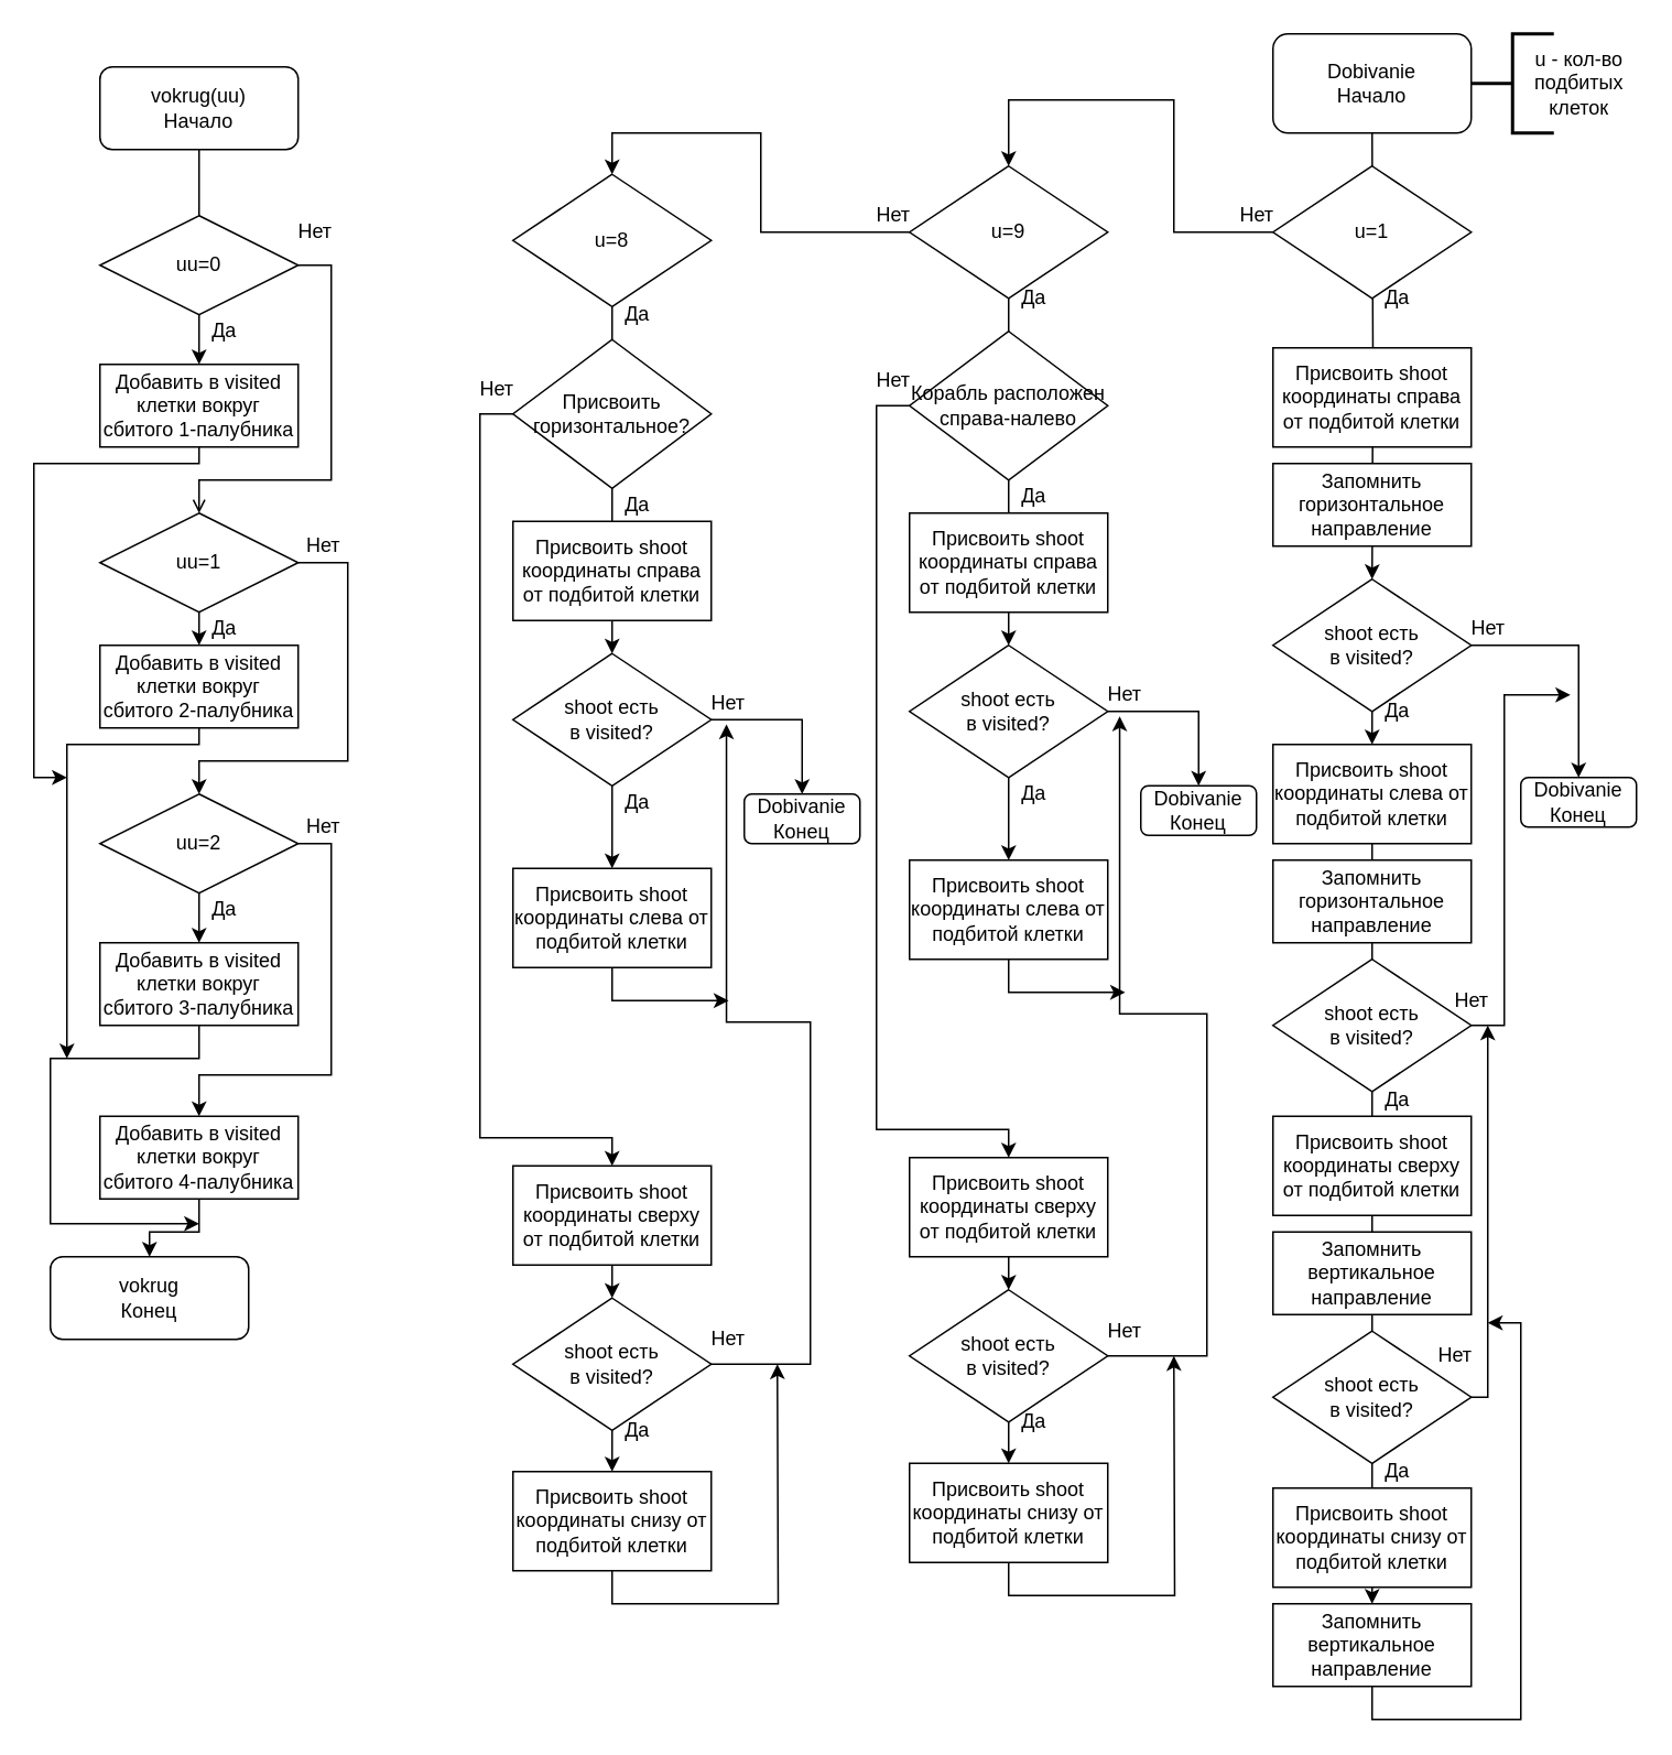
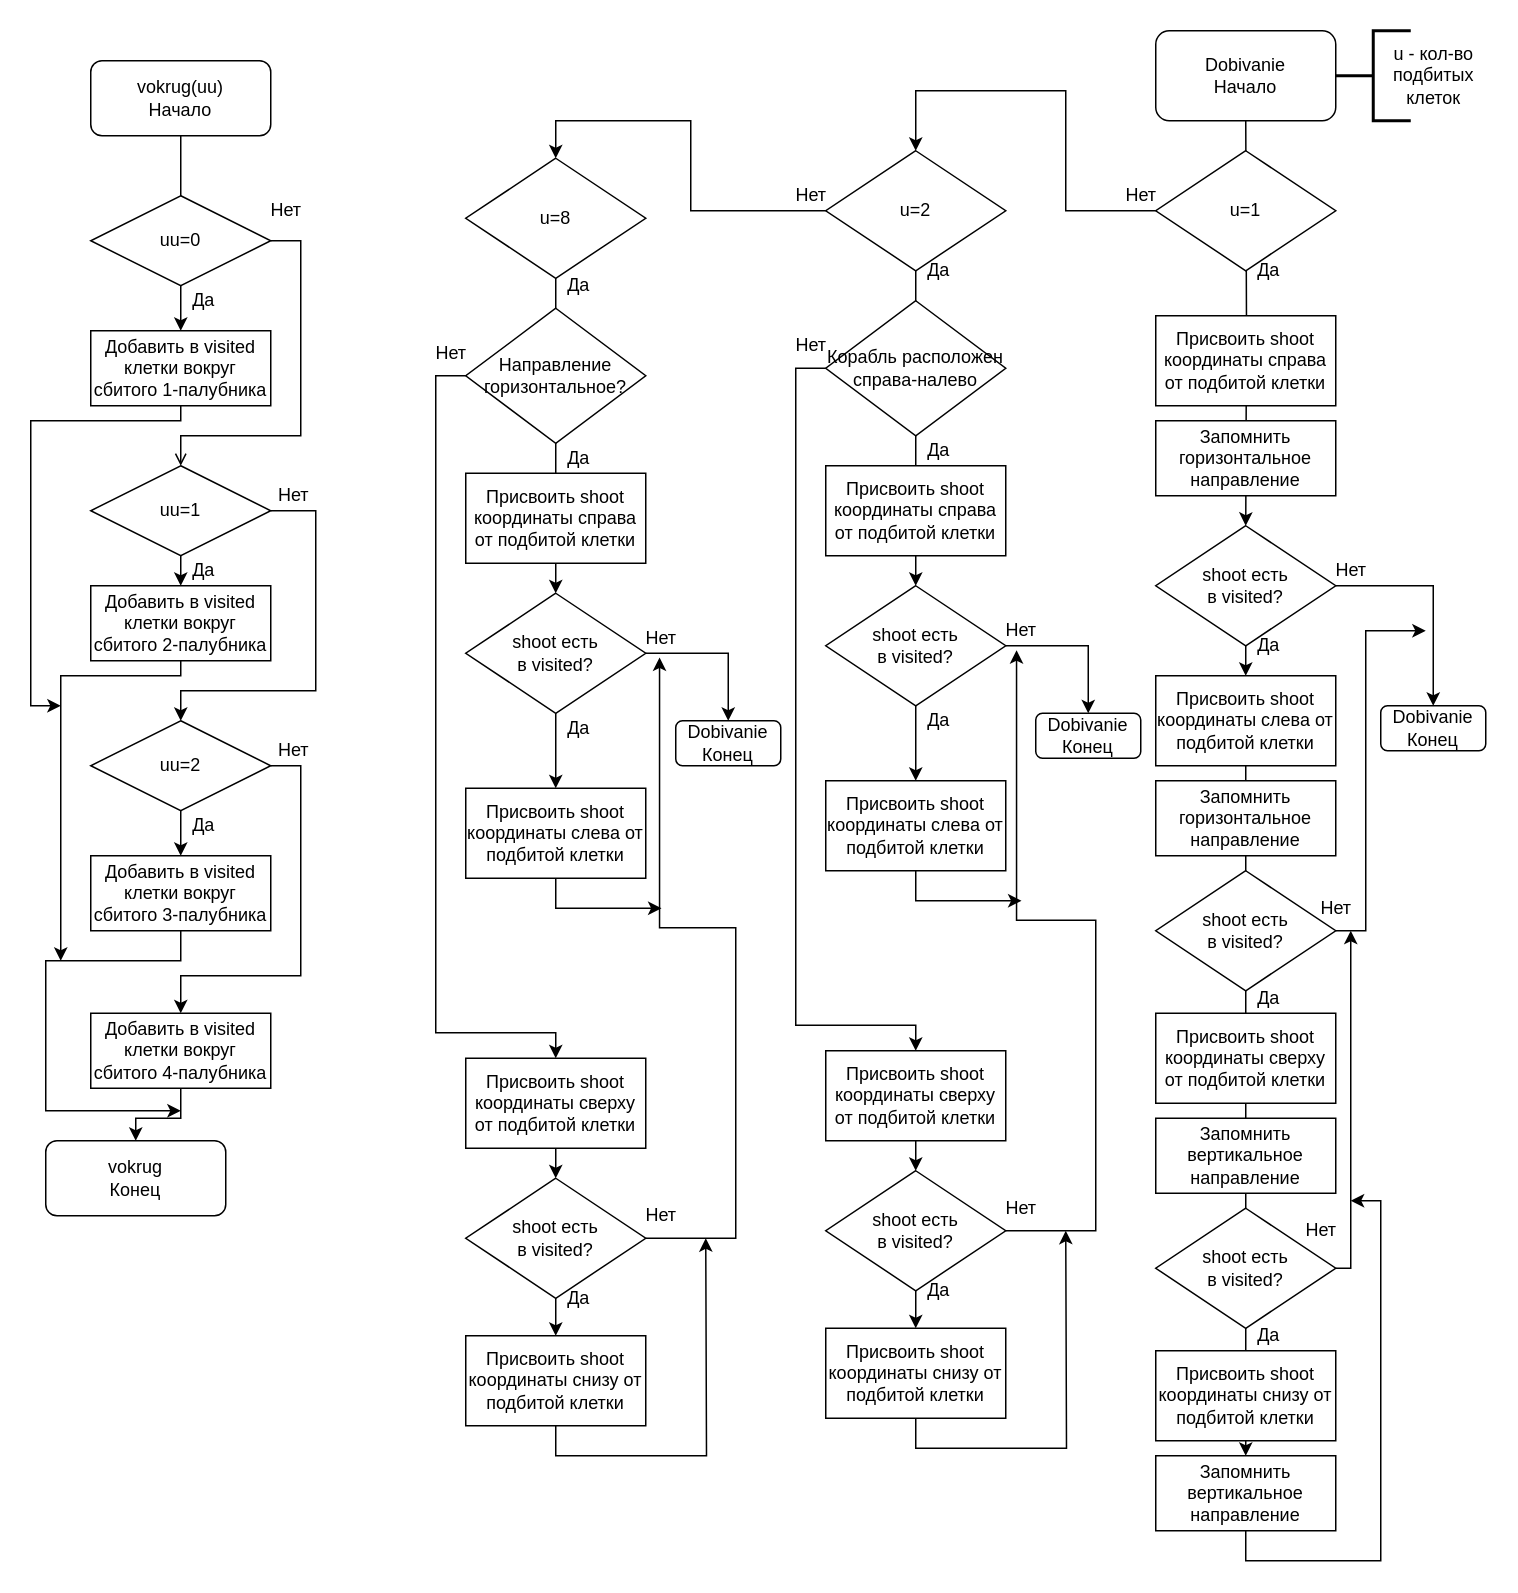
- <mxCell id="54" value="u=9" style="rhombus;whiteSpace=wrap;html=1;" parent="1" vertex="1"><mxGeometry x="550" y="100" width="120" height="80" as="geometry" /></mxCell>
+ <mxCell id="54" value="u=2" style="rhombus;whiteSpace=wrap;html=1;" parent="1" vertex="1"><mxGeometry x="550" y="100" width="120" height="80" as="geometry" /></mxCell>
- <mxCell id="93" value="Присвоить горизонтальное?" style="rhombus;whiteSpace=wrap;html=1;" parent="1" vertex="1"><mxGeometry x="310" y="205" width="120" height="90" as="geometry" /></mxCell>
+ <mxCell id="93" value="Направление горизонтальное?" style="rhombus;whiteSpace=wrap;html=1;" parent="1" vertex="1"><mxGeometry x="310" y="205" width="120" height="90" as="geometry" /></mxCell>
